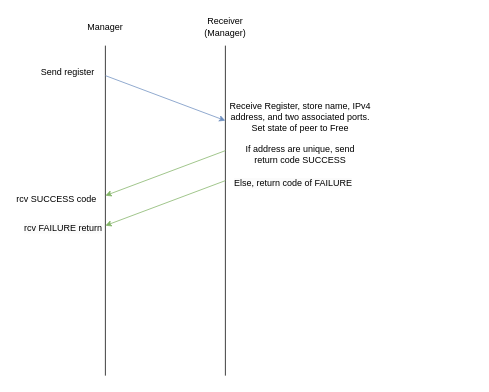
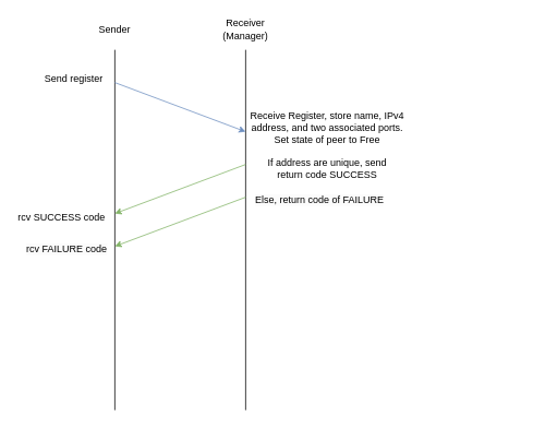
- <mxCell id="5" value="Manager" style="text;strokeColor=none;align=center;fillColor=none;html=1;verticalAlign=middle;whiteSpace=wrap;rounded=0;" vertex="1" parent="1"><mxGeometry x="110" y="20" width="60" height="30" as="geometry" /></mxCell>
+ <mxCell id="5" value="Sender" style="text;strokeColor=none;align=center;fillColor=none;html=1;verticalAlign=middle;whiteSpace=wrap;rounded=0;" vertex="1" parent="1"><mxGeometry x="110" y="20" width="60" height="30" as="geometry" /></mxCell>
- <mxCell id="14" value="&lt;span style=&quot;color: rgb(0, 0, 0); font-family: Helvetica; font-size: 12px; font-style: normal; font-variant-ligatures: normal; font-variant-caps: normal; font-weight: 400; letter-spacing: normal; orphans: 2; text-align: center; text-indent: 0px; text-transform: none; widows: 2; word-spacing: 0px; -webkit-text-stroke-width: 0px; white-space: normal; background-color: rgb(251, 251, 251); text-decoration-thickness: initial; text-decoration-style: initial; text-decoration-color: initial; float: none; display: inline !important;&quot;&gt;rcv FAILURE return&lt;/span&gt;" style="text;whiteSpace=wrap;html=1;" vertex="1" parent="1"><mxGeometry x="30" y="290" width="110" height="40" as="geometry" /></mxCell>
+ <mxCell id="14" value="&lt;span style=&quot;color: rgb(0, 0, 0); font-family: Helvetica; font-size: 12px; font-style: normal; font-variant-ligatures: normal; font-variant-caps: normal; font-weight: 400; letter-spacing: normal; orphans: 2; text-align: center; text-indent: 0px; text-transform: none; widows: 2; word-spacing: 0px; -webkit-text-stroke-width: 0px; white-space: normal; background-color: rgb(251, 251, 251); text-decoration-thickness: initial; text-decoration-style: initial; text-decoration-color: initial; float: none; display: inline !important;&quot;&gt;rcv FAILURE code&lt;/span&gt;" style="text;whiteSpace=wrap;html=1;" vertex="1" parent="1"><mxGeometry x="30" y="290" width="110" height="40" as="geometry" /></mxCell>
